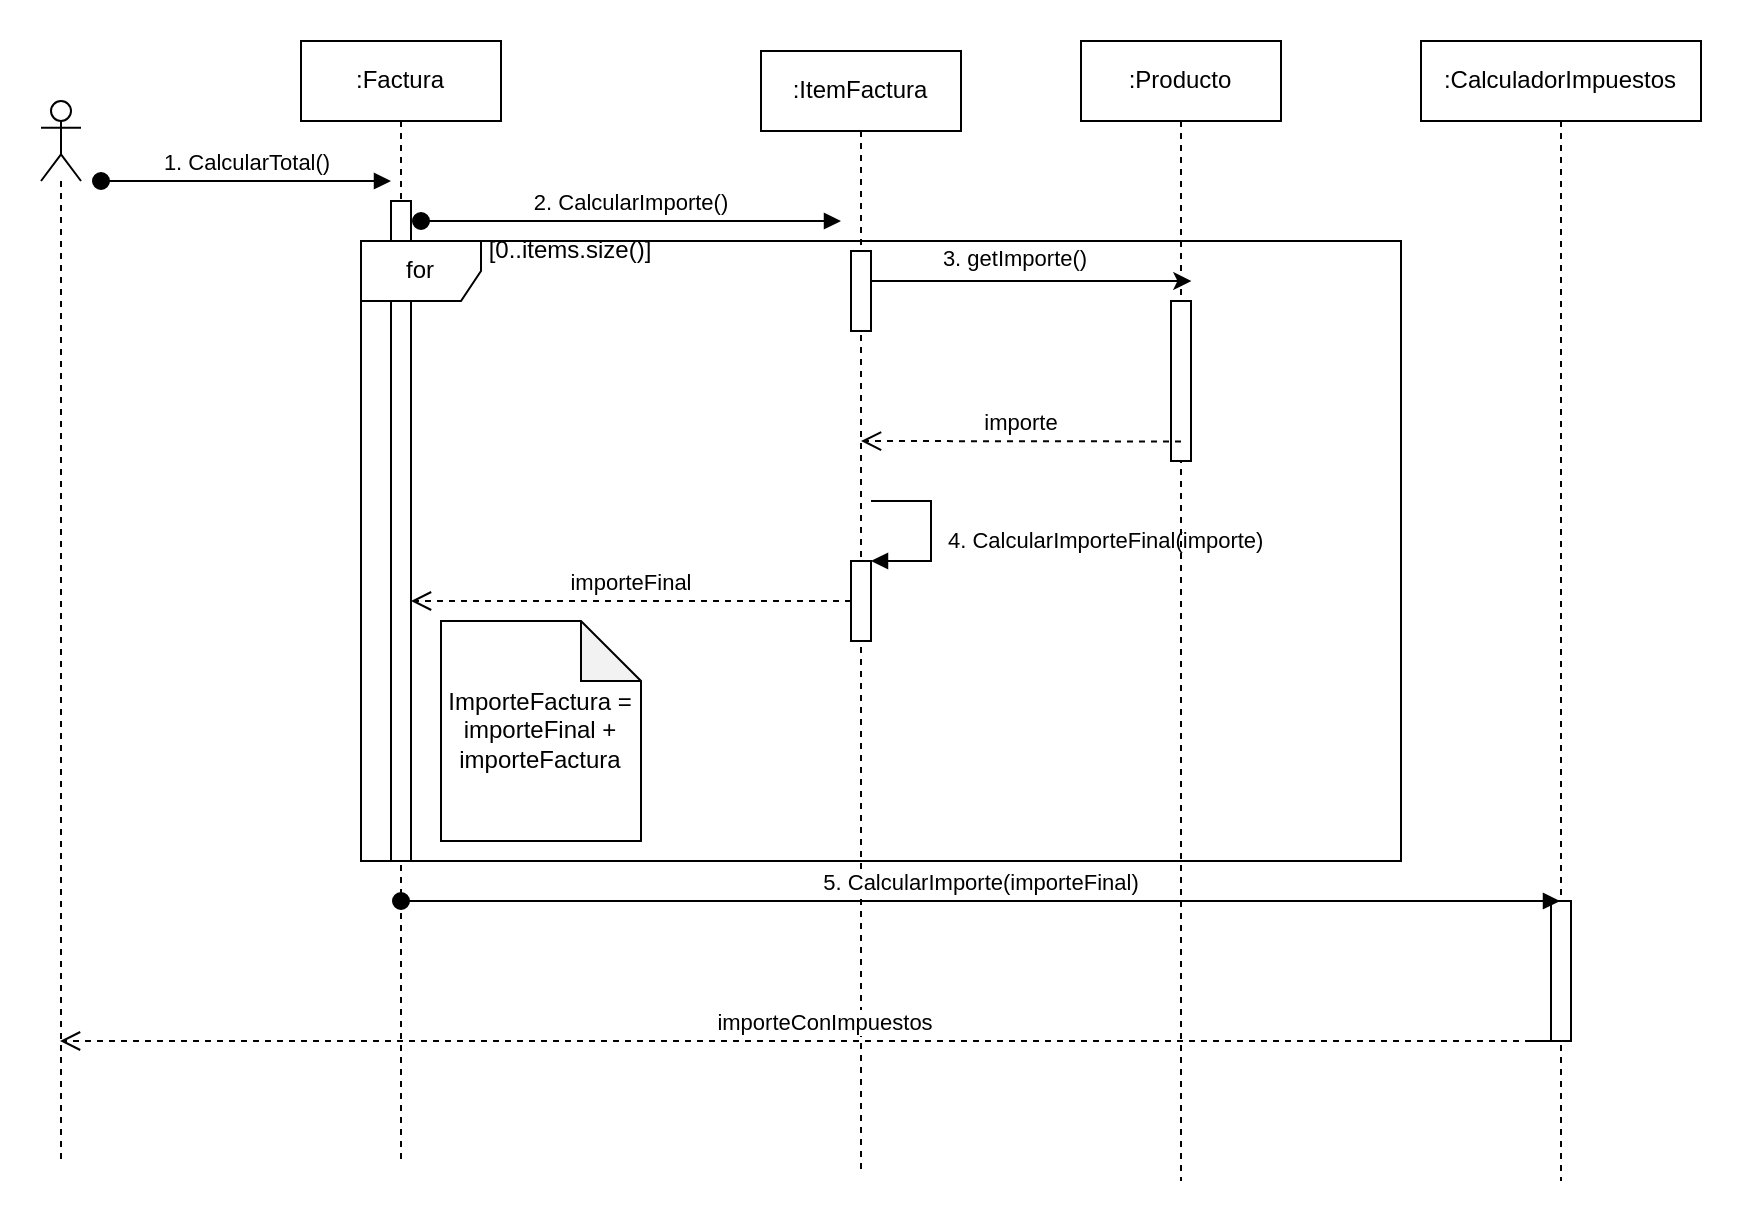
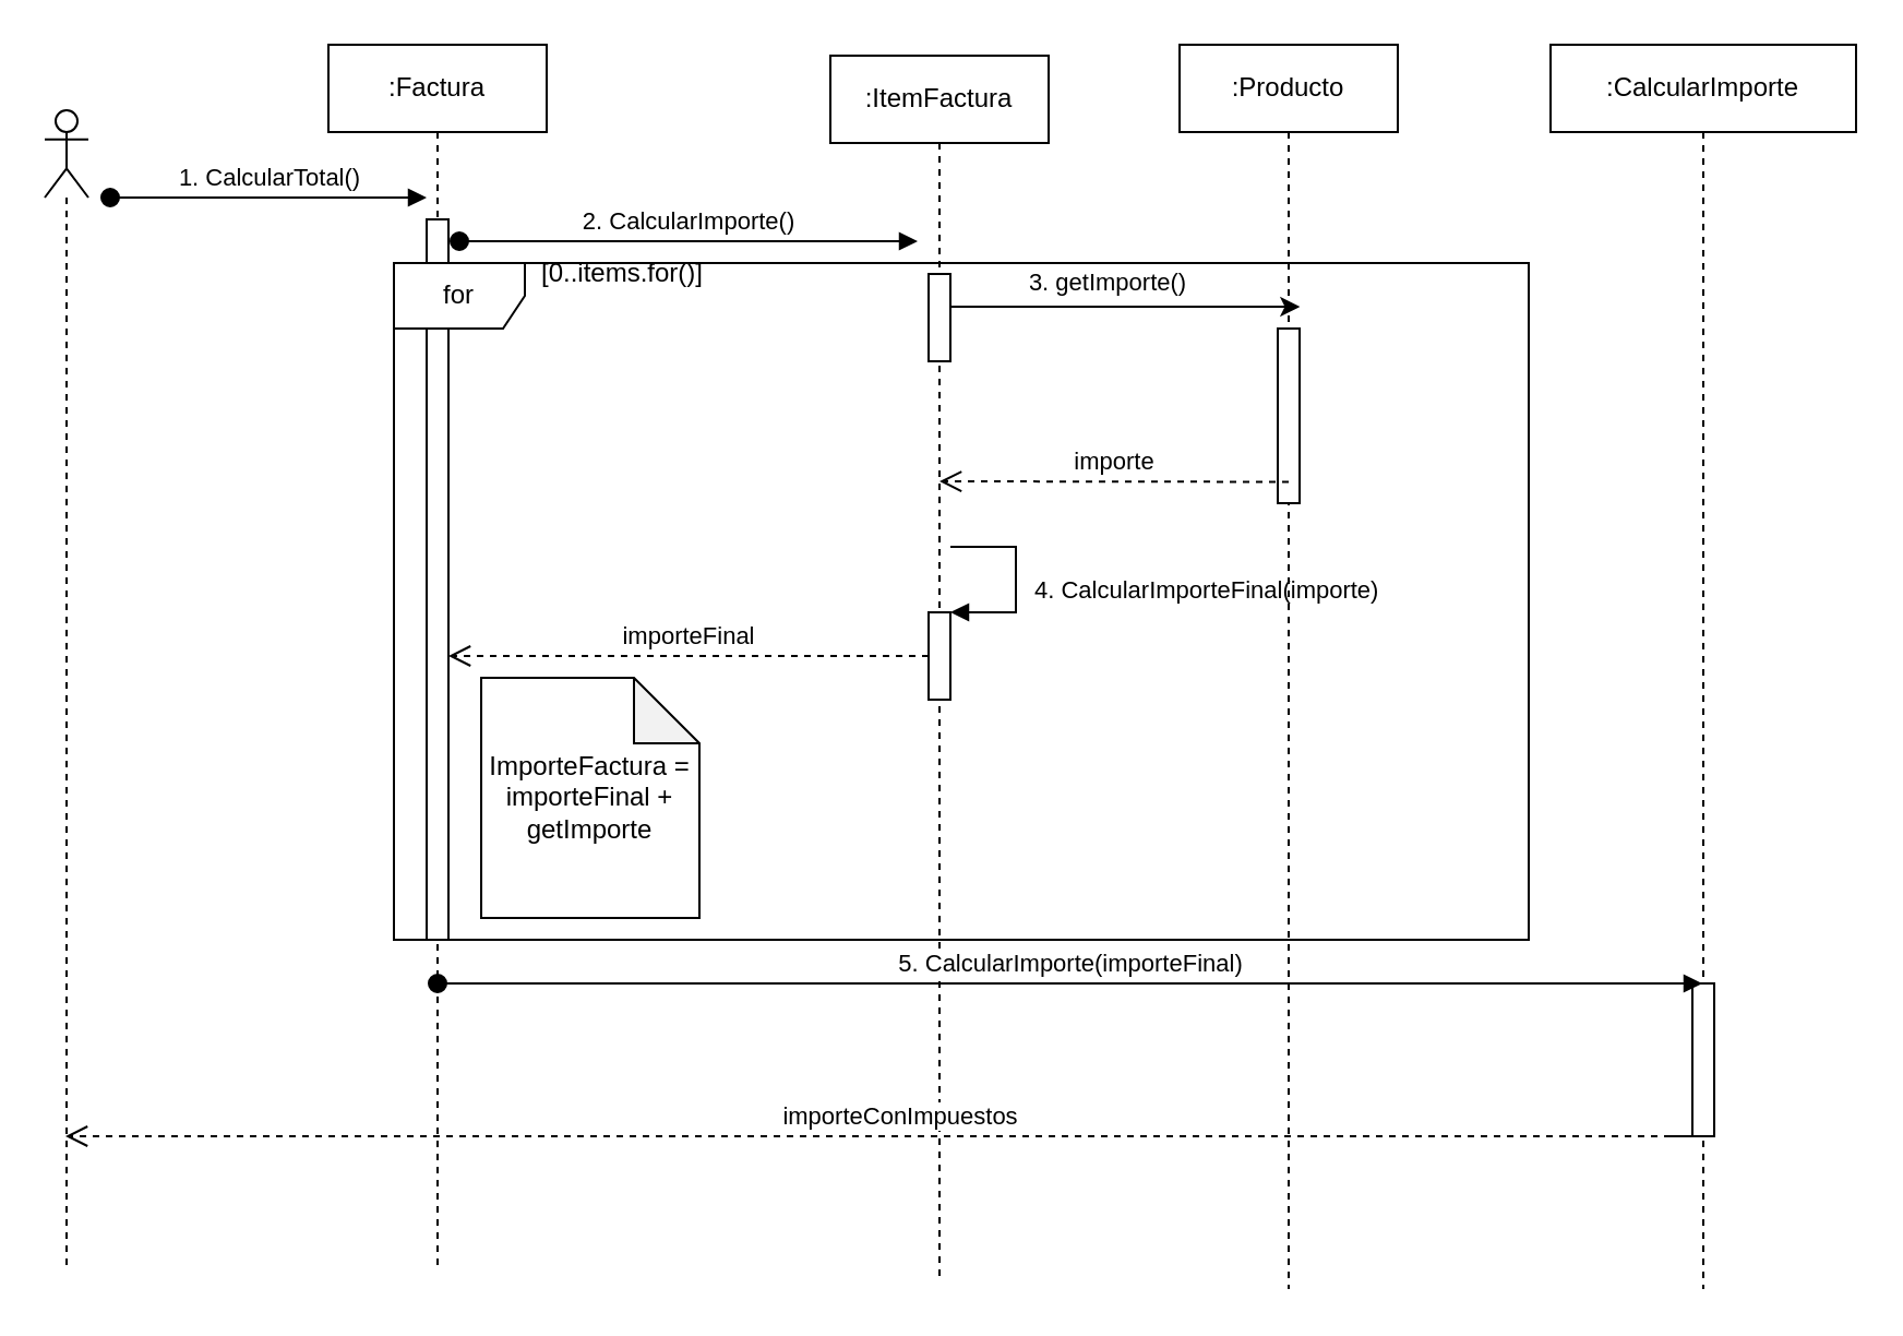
- <mxCell id="11" value=":CalculadorImpuestos" style="shape=umlLifeline;perimeter=lifelinePerimeter;whiteSpace=wrap;html=1;container=0;dropTarget=0;collapsible=0;recursiveResize=0;outlineConnect=0;portConstraint=eastwest;newEdgeStyle={&quot;edgeStyle&quot;:&quot;elbowEdgeStyle&quot;,&quot;elbow&quot;:&quot;vertical&quot;,&quot;curved&quot;:0,&quot;rounded&quot;:0};" parent="1" vertex="1"><mxGeometry x="710" y="20" width="140" height="570" as="geometry" /></mxCell>
+ <mxCell id="11" value=":CalcularImporte" style="shape=umlLifeline;perimeter=lifelinePerimeter;whiteSpace=wrap;html=1;container=0;dropTarget=0;collapsible=0;recursiveResize=0;outlineConnect=0;portConstraint=eastwest;newEdgeStyle={&quot;edgeStyle&quot;:&quot;elbowEdgeStyle&quot;,&quot;elbow&quot;:&quot;vertical&quot;,&quot;curved&quot;:0,&quot;rounded&quot;:0};" parent="1" vertex="1"><mxGeometry x="710" y="20" width="140" height="570" as="geometry" /></mxCell>
- <mxCell id="21" value="[0..items.size()]" style="text;html=1;strokeColor=none;fillColor=none;align=center;verticalAlign=middle;whiteSpace=wrap;rounded=0;" parent="1" vertex="1"><mxGeometry x="240" y="110" width="90" height="30" as="geometry" /></mxCell>
+ <mxCell id="21" value="[0..items.for()]" style="text;html=1;strokeColor=none;fillColor=none;align=center;verticalAlign=middle;whiteSpace=wrap;rounded=0;" parent="1" vertex="1"><mxGeometry x="240" y="110" width="90" height="30" as="geometry" /></mxCell>
- <mxCell id="23" value="ImporteFactura =&lt;br&gt;importeFinal + importeFactura" style="shape=note;whiteSpace=wrap;html=1;backgroundOutline=1;darkOpacity=0.05;" vertex="1" parent="1"><mxGeometry x="220" y="310" width="100" height="110" as="geometry" /></mxCell>
+ <mxCell id="23" value="ImporteFactura =&lt;br&gt;importeFinal + getImporte" style="shape=note;whiteSpace=wrap;html=1;backgroundOutline=1;darkOpacity=0.05;" vertex="1" parent="1"><mxGeometry x="220" y="310" width="100" height="110" as="geometry" /></mxCell>
